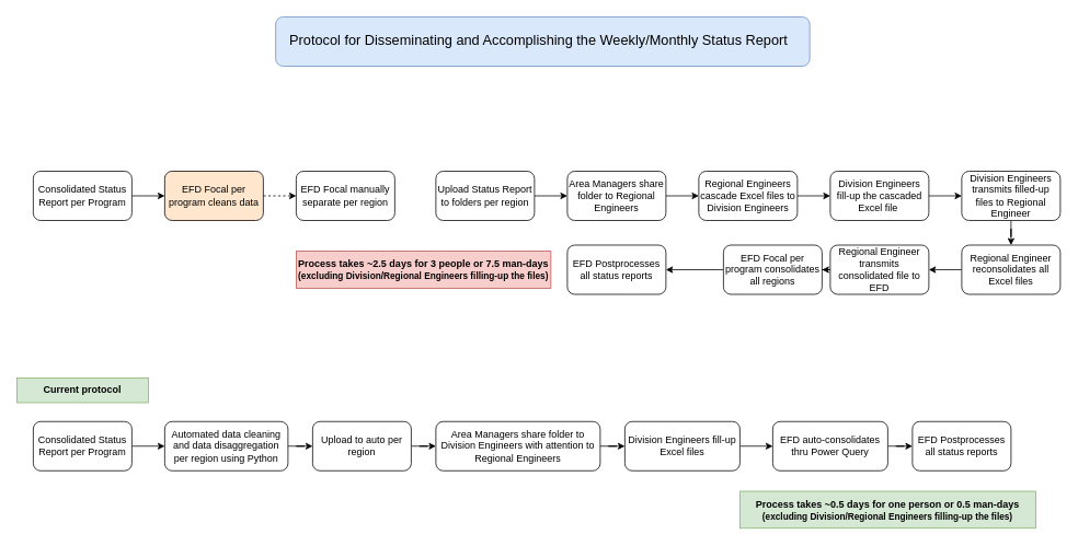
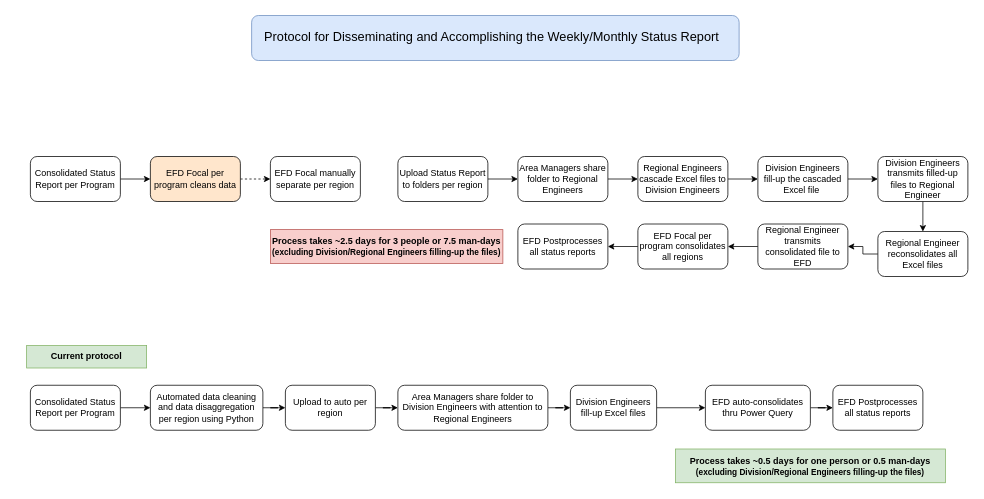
- <mxCell id="22" value="EFD Focal per program consolidates all regions" style="rounded=1;whiteSpace=wrap;html=1;" vertex="1" parent="1"><mxGeometry x="880" y="298" width="120" height="60" as="geometry" /></mxCell>
+ <mxCell id="22" value="EFD Focal per program consolidates all regions" style="rounded=1;whiteSpace=wrap;html=1;" vertex="1" parent="1"><mxGeometry x="850" y="298" width="120" height="60" as="geometry" /></mxCell>
- <mxCell id="18" value="Regional Engineer reconsolidates all Excel files" style="rounded=1;whiteSpace=wrap;html=1;" vertex="1" parent="1"><mxGeometry x="1170" y="298" width="120" height="60" as="geometry" /></mxCell>
+ <mxCell id="18" value="Regional Engineer reconsolidates all Excel files" style="rounded=1;whiteSpace=wrap;html=1;" vertex="1" parent="1"><mxGeometry x="1170" y="308" width="120" height="60" as="geometry" /></mxCell>
- <mxCell id="25" value="Current protocol" style="rounded=0;whiteSpace=wrap;html=1;fillColor=#d5e8d4;strokeColor=#82b366;fontStyle=1" vertex="1" parent="1"><mxGeometry x="20" y="460" width="160" height="30" as="geometry" /></mxCell>
+ <mxCell id="25" value="Current protocol" style="rounded=0;whiteSpace=wrap;html=1;fillColor=#d5e8d4;strokeColor=#82b366;fontStyle=1" vertex="1" parent="1"><mxGeometry x="35" y="460" width="160" height="30" as="geometry" /></mxCell>
- <mxCell id="35" value="Division Engineers fill-up Excel files" style="rounded=1;whiteSpace=wrap;html=1;" vertex="1" parent="1"><mxGeometry x="760" y="513" width="140" height="60" as="geometry" /></mxCell>
+ <mxCell id="35" value="Division Engineers fill-up Excel files" style="rounded=1;whiteSpace=wrap;html=1;" vertex="1" parent="1"><mxGeometry x="760" y="513" width="115" height="60" as="geometry" /></mxCell>
